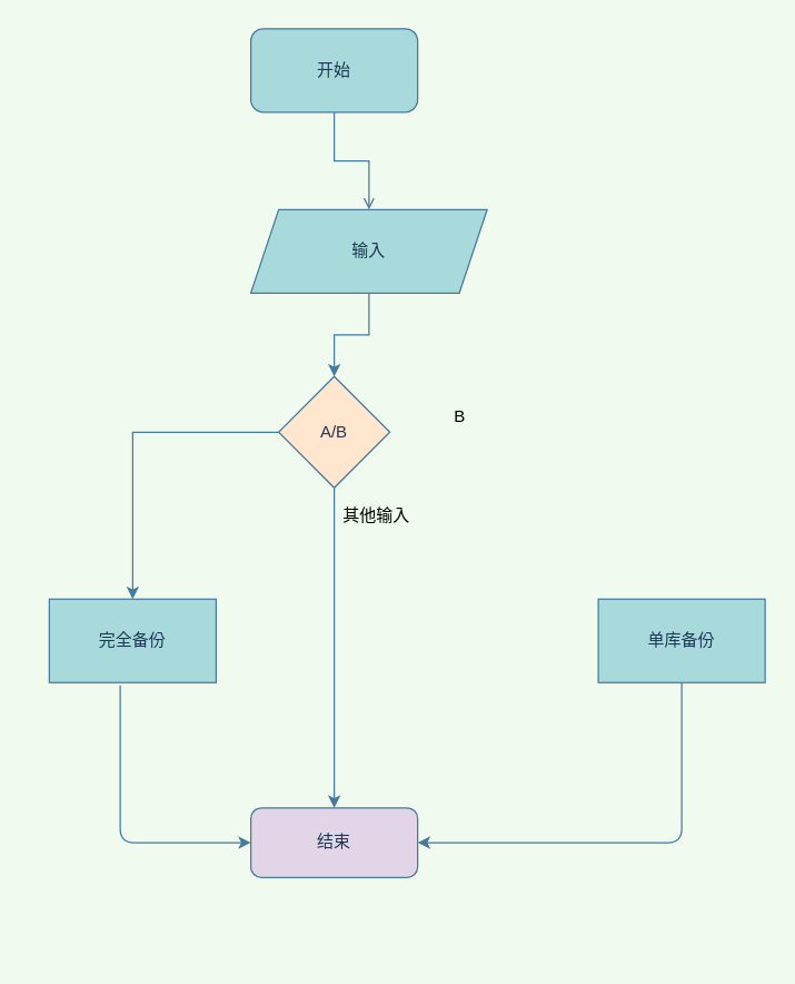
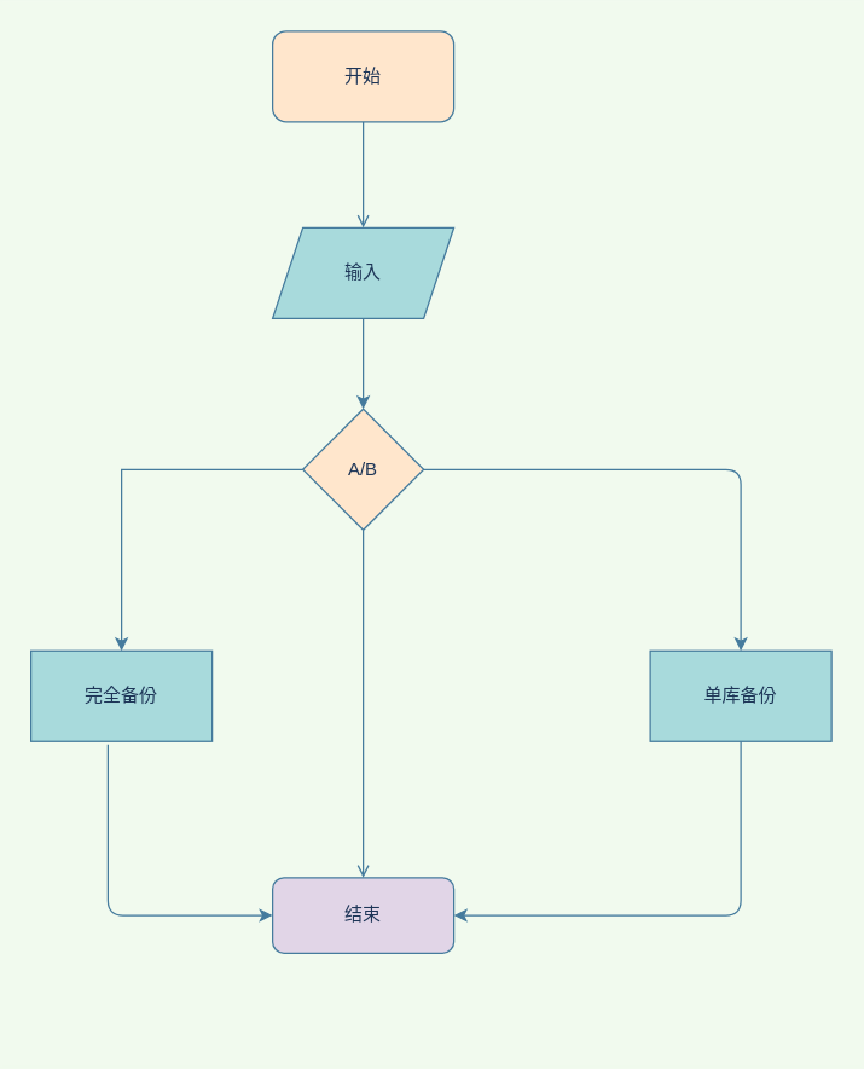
- <mxCell id="3" value="开始" style="rounded=1;whiteSpace=wrap;html=1;fillColor=#A8DADC;strokeColor=#457B9D;fontColor=#1D3557;" parent="1" vertex="1"><mxGeometry x="180" y="20" width="120" height="60" as="geometry" /></mxCell>
+ <mxCell id="3" value="开始" style="rounded=1;whiteSpace=wrap;html=1;fillColor=#ffe6cc;strokeColor=#457B9D;fontColor=#1D3557;" parent="1" vertex="1"><mxGeometry x="180" y="20" width="120" height="60" as="geometry" /></mxCell>
- <mxCell id="5" value="输入" style="shape=parallelogram;perimeter=parallelogramPerimeter;whiteSpace=wrap;html=1;fixedSize=1;fillColor=#A8DADC;strokeColor=#457B9D;fontColor=#1D3557;" parent="1" vertex="1"><mxGeometry x="180" y="150" width="170" height="60" as="geometry" /></mxCell>
+ <mxCell id="5" value="输入" style="shape=parallelogram;perimeter=parallelogramPerimeter;whiteSpace=wrap;html=1;fixedSize=1;fillColor=#A8DADC;strokeColor=#457B9D;fontColor=#1D3557;" parent="1" vertex="1"><mxGeometry x="180" y="150" width="120" height="60" as="geometry" /></mxCell>
- <mxCell id="16" value="B" style="text;html=1;align=center;verticalAlign=middle;resizable=0;points=[];autosize=1;" vertex="1" parent="1"><mxGeometry x="320" y="289" width="20" height="20" as="geometry" /></mxCell>
+ <mxCell id="10" value="" style="edgeStyle=elbowEdgeStyle;elbow=horizontal;endArrow=classic;html=1;exitX=1;exitY=0.5;exitDx=0;exitDy=0;labelBackgroundColor=#F1FAEE;strokeColor=#457B9D;fontColor=#1D3557;entryX=0.5;entryY=0;entryDx=0;entryDy=0;" parent="1" source="7" target="9" edge="1"><mxGeometry width="50" height="50" relative="1" as="geometry"><mxPoint x="160" y="350" as="sourcePoint" /><mxPoint x="480" y="490" as="targetPoint" /><Array as="points"><mxPoint x="490" y="380" /></Array></mxGeometry></mxCell>
- <mxCell id="15" value="其他输入" style="text;html=1;align=center;verticalAlign=middle;resizable=0;points=[];autosize=1;" parent="1" vertex="1"><mxGeometry x="240" y="360" width="60" height="20" as="geometry" /></mxCell>
- <mxCell id="11" value="完全备份" style="whiteSpace=wrap;html=1;fontColor=#1D3557;strokeColor=#457B9D;fillColor=#A8DADC;" parent="1" vertex="1"><mxGeometry x="35" y="430" width="120" height="60" as="geometry" /></mxCell>
+ <mxCell id="11" value="完全备份" style="whiteSpace=wrap;html=1;fontColor=#1D3557;strokeColor=#457B9D;fillColor=#A8DADC;" parent="1" vertex="1"><mxGeometry x="20" y="430" width="120" height="60" as="geometry" /></mxCell>
- <mxCell id="12" value="" style="edgeStyle=segmentEdgeStyle;endArrow=classic;html=1;strokeColor=#457B9D;fillColor=#A8DADC;fontColor=#1D3557;exitX=0.5;exitY=1;exitDx=0;exitDy=0;entryX=0.5;entryY=0;entryDx=0;entryDy=0;" parent="1" source="7" target="8" edge="1"><mxGeometry width="50" height="50" relative="1" as="geometry"><mxPoint x="550" y="420" as="sourcePoint" /><mxPoint x="600" y="370" as="targetPoint" /><Array as="points"><mxPoint x="240" y="560" /><mxPoint x="240" y="560" /></Array></mxGeometry></mxCell>
+ <mxCell id="12" value="" style="edgeStyle=segmentEdgeStyle;endArrow=open;html=1;strokeColor=#457B9D;fillColor=#A8DADC;fontColor=#1D3557;exitX=0.5;exitY=1;exitDx=0;exitDy=0;entryX=0.5;entryY=0;entryDx=0;entryDy=0;" parent="1" source="7" target="8" edge="1"><mxGeometry width="50" height="50" relative="1" as="geometry"><mxPoint x="550" y="420" as="sourcePoint" /><mxPoint x="600" y="370" as="targetPoint" /><Array as="points"><mxPoint x="240" y="560" /><mxPoint x="240" y="560" /></Array></mxGeometry></mxCell>
